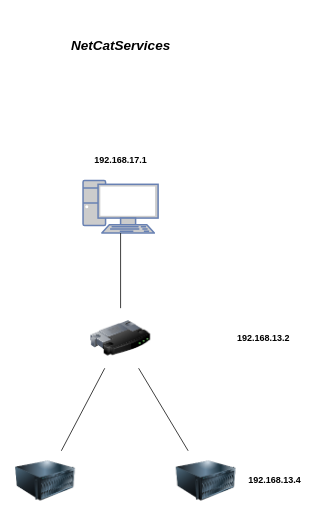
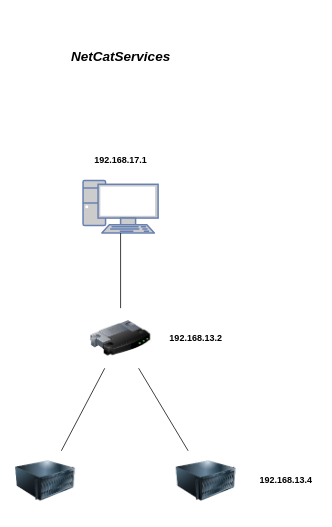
- <mxCell id="9" value="&lt;font style=&quot;font-size: 18px;&quot;&gt;&lt;i&gt;NetCatServices&lt;/i&gt;&lt;/font&gt;" style="text;align=center;fontStyle=1;verticalAlign=middle;spacingLeft=3;spacingRight=3;strokeColor=none;rotatable=0;points=[[0,0.5],[1,0.5]];portConstraint=eastwest;html=1;" vertex="1" parent="1"><mxGeometry x="100" y="5" width="120" height="110" as="geometry" /></mxCell>
+ <mxCell id="9" value="&lt;font style=&quot;font-size: 18px;&quot;&gt;&lt;i&gt;NetCatServices&lt;/i&gt;&lt;/font&gt;" style="text;align=center;fontStyle=1;verticalAlign=middle;spacingLeft=3;spacingRight=3;strokeColor=none;rotatable=0;points=[[0,0.5],[1,0.5]];portConstraint=eastwest;html=1;" vertex="1" parent="1"><mxGeometry x="100" y="20" width="120" height="110" as="geometry" /></mxCell>
- <mxCell id="11" value="192.168.13.2" style="text;align=center;fontStyle=1;verticalAlign=middle;spacingLeft=3;spacingRight=3;strokeColor=none;rotatable=0;points=[[0,0.5],[1,0.5]];portConstraint=eastwest;html=1;" vertex="1" parent="1"><mxGeometry x="310" y="437" width="80" height="26" as="geometry" /></mxCell>
+ <mxCell id="11" value="192.168.13.2" style="text;align=center;fontStyle=1;verticalAlign=middle;spacingLeft=3;spacingRight=3;strokeColor=none;rotatable=0;points=[[0,0.5],[1,0.5]];portConstraint=eastwest;html=1;" vertex="1" parent="1"><mxGeometry x="220" y="437" width="80" height="26" as="geometry" /></mxCell>
- <mxCell id="12" value="192.168.13.4" style="text;align=center;fontStyle=1;verticalAlign=middle;spacingLeft=3;spacingRight=3;strokeColor=none;rotatable=0;points=[[0,0.5],[1,0.5]];portConstraint=eastwest;html=1;" vertex="1" parent="1"><mxGeometry x="325" y="627" width="80" height="26" as="geometry" /></mxCell>
+ <mxCell id="12" value="192.168.13.4" style="text;align=center;fontStyle=1;verticalAlign=middle;spacingLeft=3;spacingRight=3;strokeColor=none;rotatable=0;points=[[0,0.5],[1,0.5]];portConstraint=eastwest;html=1;" vertex="1" parent="1"><mxGeometry x="340" y="627" width="80" height="26" as="geometry" /></mxCell>
